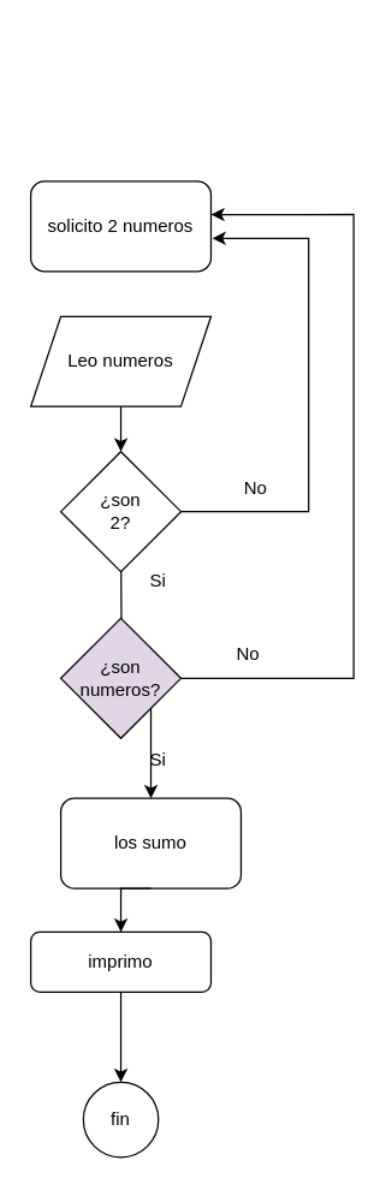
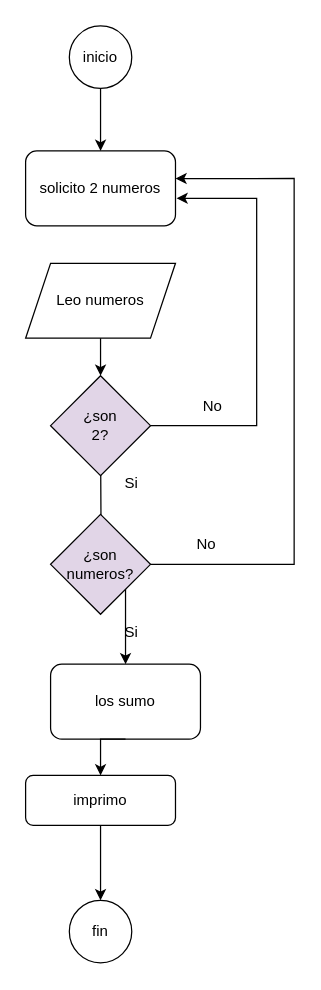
+ <mxCell id="3" value="inicio" style="ellipse;whiteSpace=wrap;html=1;aspect=fixed;" vertex="1" parent="1"><mxGeometry x="55" y="20" width="50" height="50" as="geometry" /></mxCell>
+ <mxCell id="2" style="edgeStyle=orthogonalEdgeStyle;rounded=0;orthogonalLoop=1;jettySize=auto;html=1;entryX=0.5;entryY=0;entryDx=0;entryDy=0;" edge="1" parent="1" source="3" target="4"><mxGeometry relative="1" as="geometry" /></mxCell>
- <mxCell id="6" value="¿son&lt;div&gt;2?&lt;/div&gt;" style="rhombus;whiteSpace=wrap;html=1;" vertex="1" parent="1"><mxGeometry x="40" y="300" width="80" height="80" as="geometry" /></mxCell>
+ <mxCell id="6" value="¿son&lt;div&gt;2?&lt;/div&gt;" style="rhombus;whiteSpace=wrap;html=1;fillColor=#e1d5e7;" vertex="1" parent="1"><mxGeometry x="40" y="300" width="80" height="80" as="geometry" /></mxCell>
